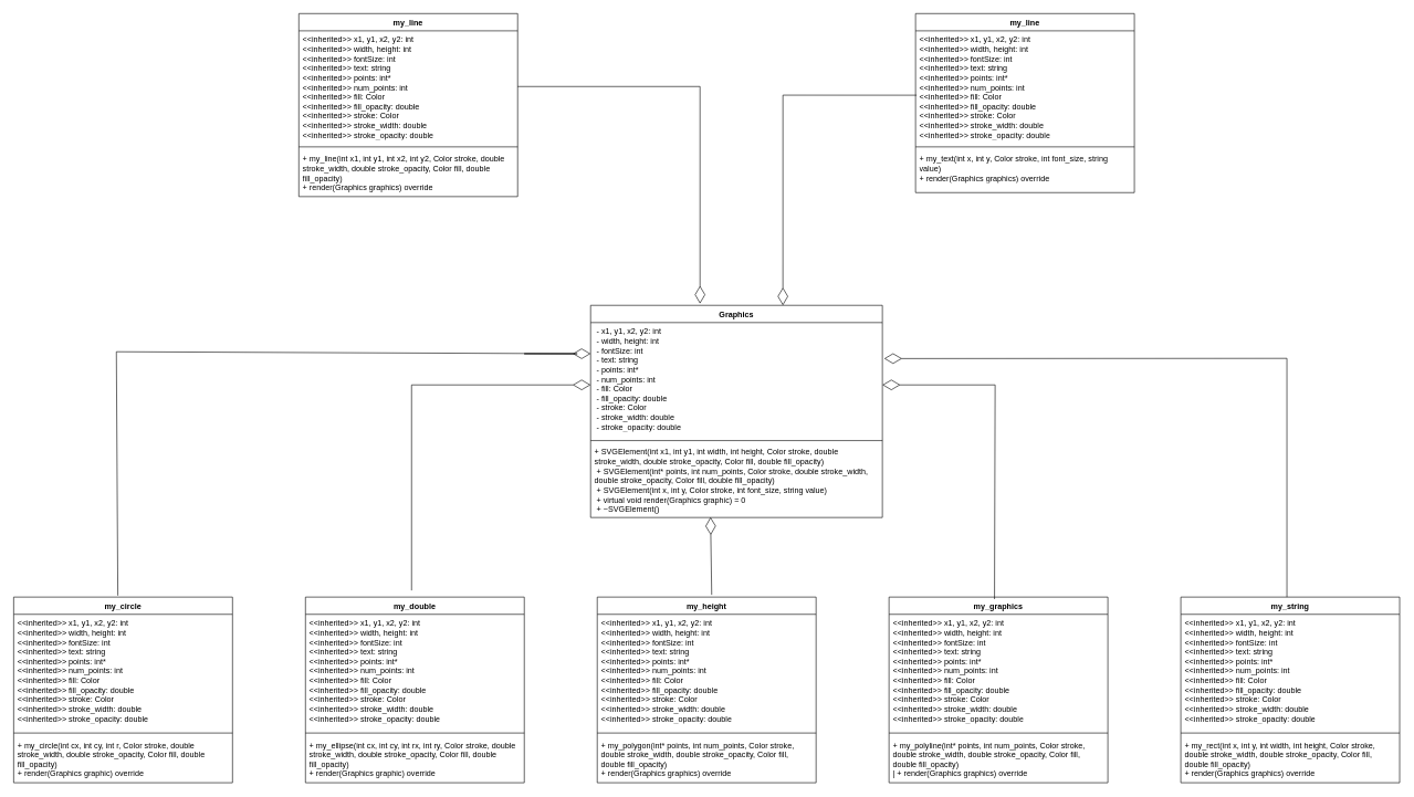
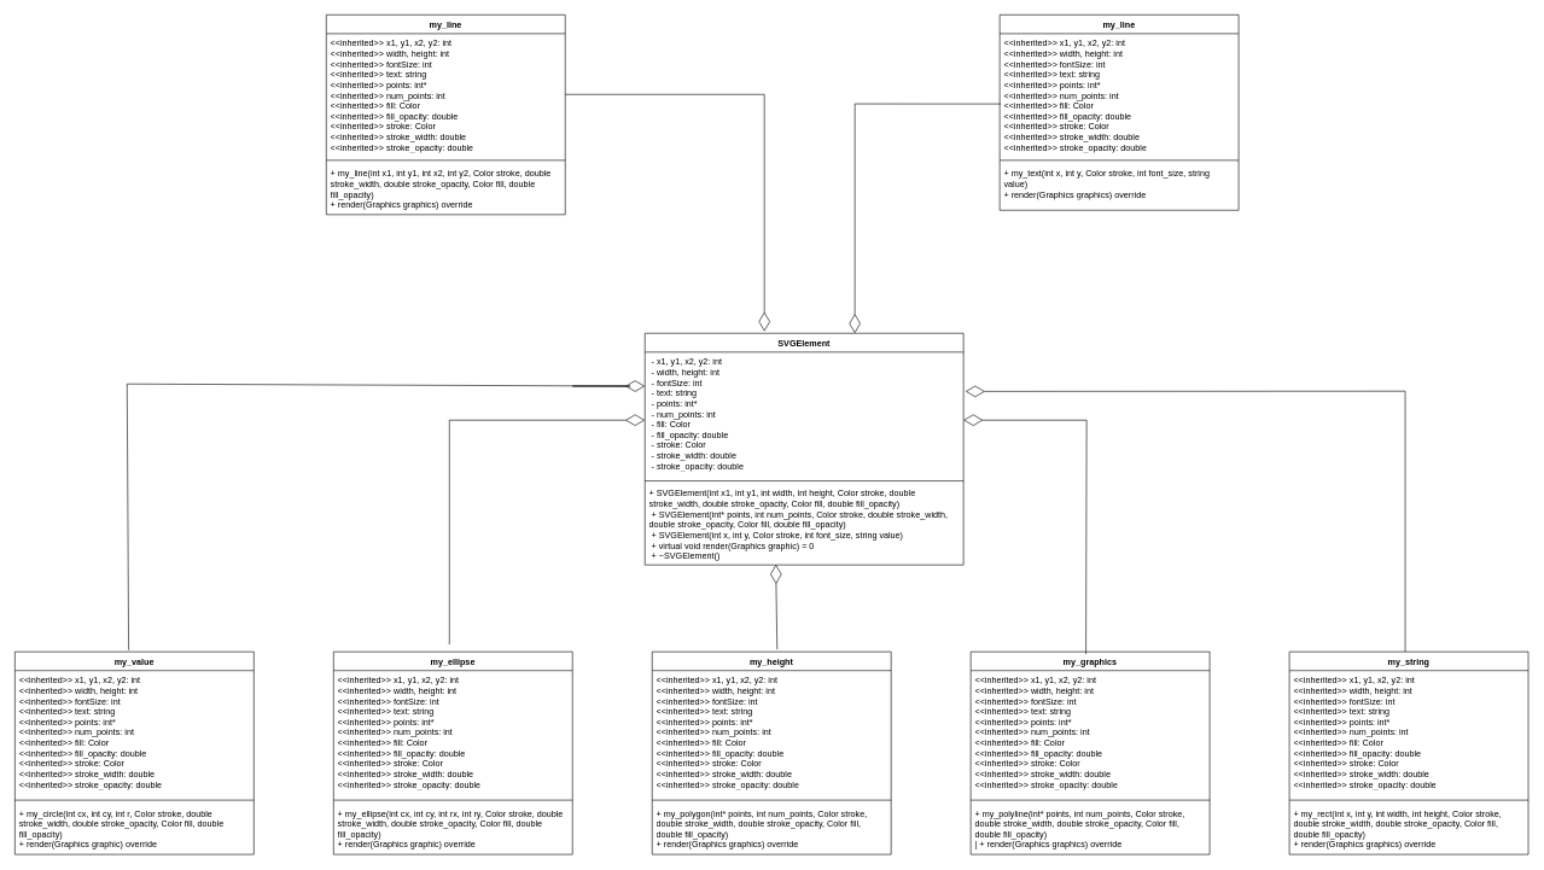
- <mxCell id="2" value="Graphics" style="swimlane;fontStyle=1;align=center;verticalAlign=top;childLayout=stackLayout;horizontal=1;startSize=26;horizontalStack=0;resizeParent=1;resizeParentMax=0;resizeLast=0;collapsible=1;marginBottom=0;whiteSpace=wrap;html=1;" parent="1" vertex="1"><mxGeometry x="890" width="440" height="320" as="geometry" y="460" /></mxCell>
+ <mxCell id="2" value="SVGElement" style="swimlane;fontStyle=1;align=center;verticalAlign=top;childLayout=stackLayout;horizontal=1;startSize=26;horizontalStack=0;resizeParent=1;resizeParentMax=0;resizeLast=0;collapsible=1;marginBottom=0;whiteSpace=wrap;html=1;" parent="1" vertex="1"><mxGeometry x="890" width="440" height="320" as="geometry" y="460" /></mxCell>
- <mxCell id="6" value="my_circle" style="swimlane;fontStyle=1;align=center;verticalAlign=top;childLayout=stackLayout;horizontal=1;startSize=26;horizontalStack=0;resizeParent=1;resizeParentMax=0;resizeLast=0;collapsible=1;marginBottom=0;whiteSpace=wrap;html=1;" parent="1" vertex="1"><mxGeometry x="20" y="900" width="330" height="280" as="geometry" /></mxCell>
+ <mxCell id="6" value="my_value" style="swimlane;fontStyle=1;align=center;verticalAlign=top;childLayout=stackLayout;horizontal=1;startSize=26;horizontalStack=0;resizeParent=1;resizeParentMax=0;resizeLast=0;collapsible=1;marginBottom=0;whiteSpace=wrap;html=1;" parent="1" vertex="1"><mxGeometry x="20" y="900" width="330" height="280" as="geometry" /></mxCell>
- <mxCell id="10" value="my_double" style="swimlane;fontStyle=1;align=center;verticalAlign=top;childLayout=stackLayout;horizontal=1;startSize=26;horizontalStack=0;resizeParent=1;resizeParentMax=0;resizeLast=0;collapsible=1;marginBottom=0;whiteSpace=wrap;html=1;" parent="1" vertex="1"><mxGeometry x="460" y="900" width="330" height="280" as="geometry" /></mxCell>
+ <mxCell id="10" value="my_ellipse" style="swimlane;fontStyle=1;align=center;verticalAlign=top;childLayout=stackLayout;horizontal=1;startSize=26;horizontalStack=0;resizeParent=1;resizeParentMax=0;resizeLast=0;collapsible=1;marginBottom=0;whiteSpace=wrap;html=1;" parent="1" vertex="1"><mxGeometry x="460" y="900" width="330" height="280" as="geometry" /></mxCell>
